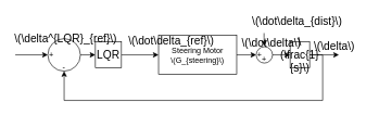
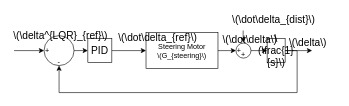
- <mxCell id="10" value="LQR" style="rounded=0;whiteSpace=wrap;html=1;fontSize=17;" parent="1" vertex="1"><mxGeometry x="146" y="63.5" width="40" height="40" as="geometry" /></mxCell>
+ <mxCell id="10" value="PID" style="rounded=0;whiteSpace=wrap;html=1;fontSize=17;" parent="1" vertex="1"><mxGeometry x="146" y="63.5" width="40" height="40" as="geometry" /></mxCell>
